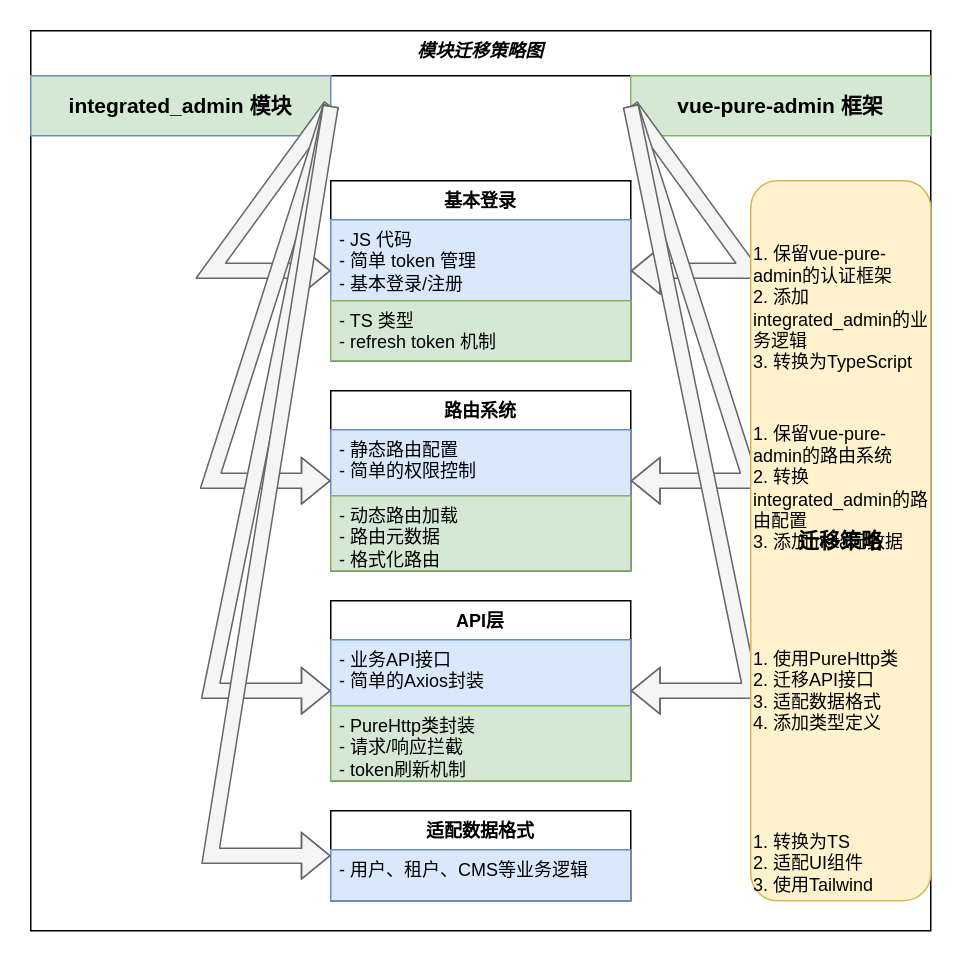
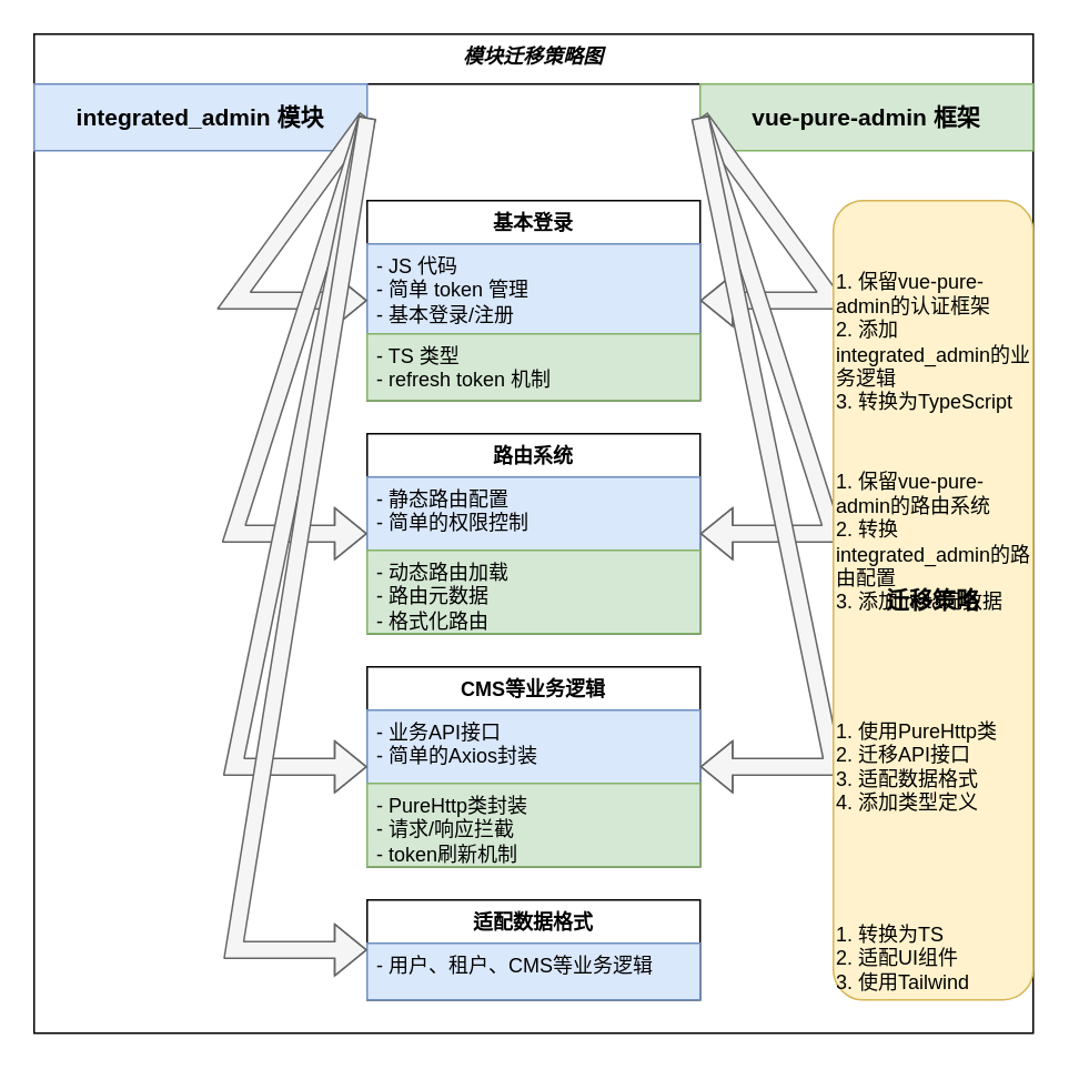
- <mxCell id="3" value="integrated_admin 模块" style="rounded=0;whiteSpace=wrap;html=1;fontSize=14;fontStyle=1;fillColor=#d5e8d4;strokeColor=#6c8ebf;" parent="2" vertex="1"><mxGeometry y="30" width="200" height="40" as="geometry" /></mxCell>
+ <mxCell id="3" value="integrated_admin 模块" style="rounded=0;whiteSpace=wrap;html=1;fontSize=14;fontStyle=1;fillColor=#dae8fc;strokeColor=#6c8ebf;" parent="2" vertex="1"><mxGeometry y="30" width="200" height="40" as="geometry" /></mxCell>
- <mxCell id="11" value="API层" style="swimlane;fontStyle=1;align=center;verticalAlign=top;childLayout=stackLayout;horizontal=1;startSize=26;horizontalStack=0;resizeParent=1;resizeParentMax=0;resizeLast=0;collapsible=1;marginBottom=0;whiteSpace=wrap;html=1;" parent="2" vertex="1"><mxGeometry x="200" y="380" width="200" height="120" as="geometry" /></mxCell>
+ <mxCell id="11" value="CMS等业务逻辑" style="swimlane;fontStyle=1;align=center;verticalAlign=top;childLayout=stackLayout;horizontal=1;startSize=26;horizontalStack=0;resizeParent=1;resizeParentMax=0;resizeLast=0;collapsible=1;marginBottom=0;whiteSpace=wrap;html=1;" parent="2" vertex="1"><mxGeometry x="200" y="380" width="200" height="120" as="geometry" /></mxCell>
